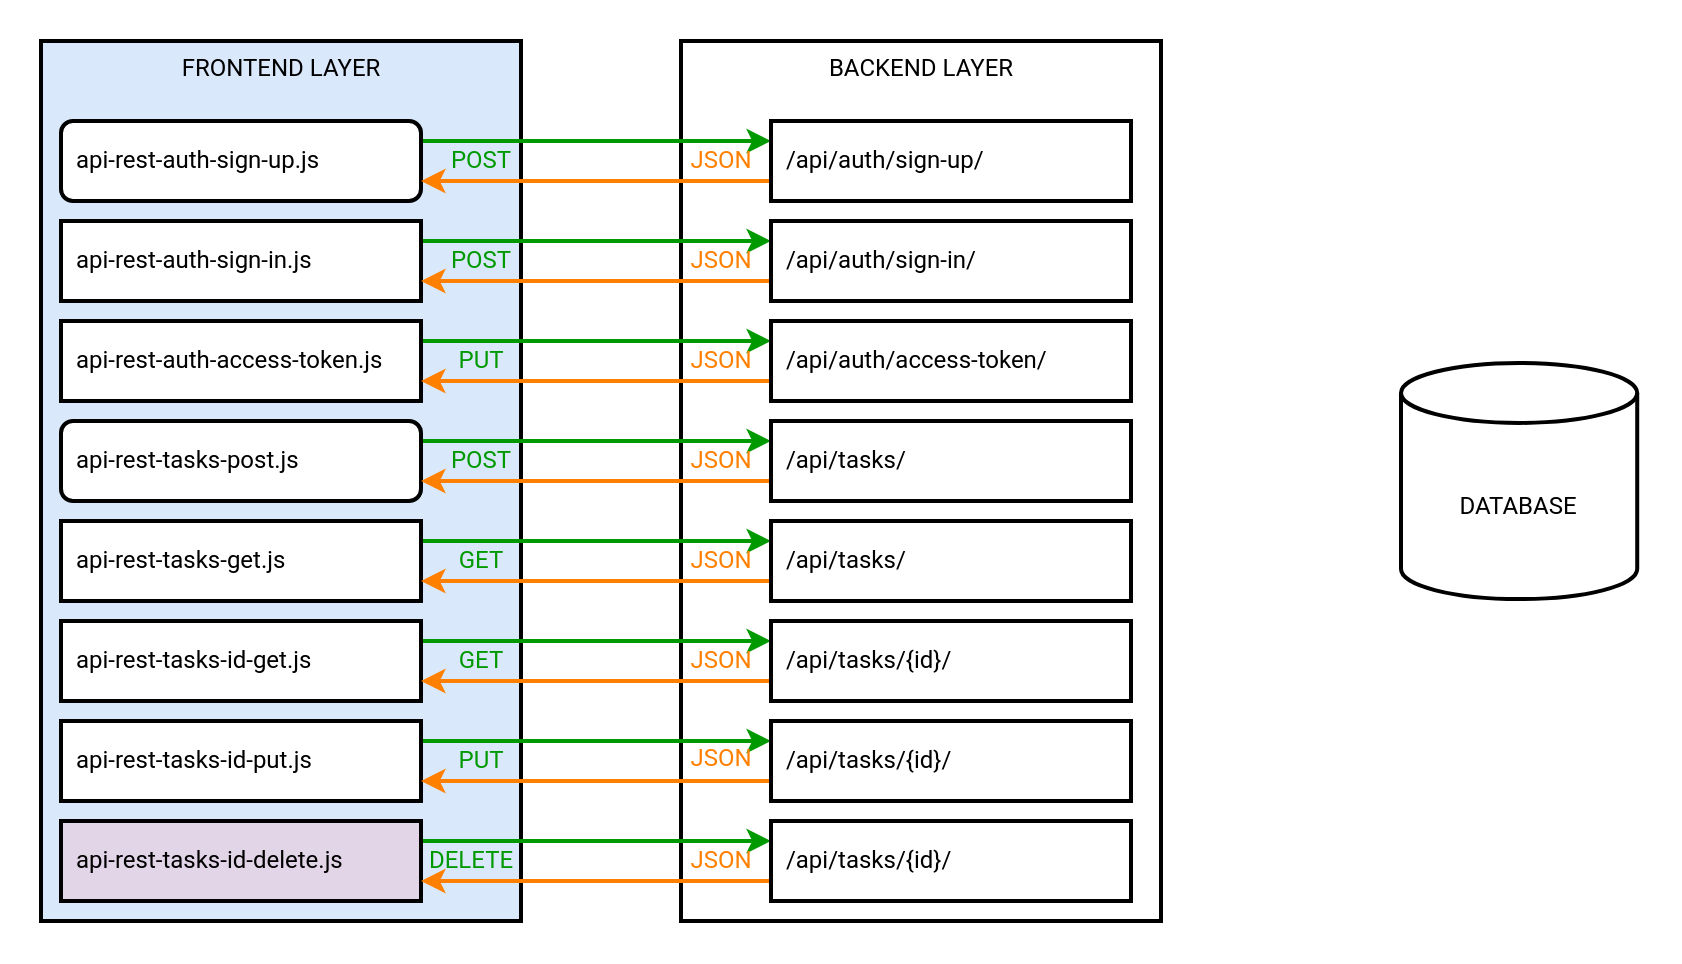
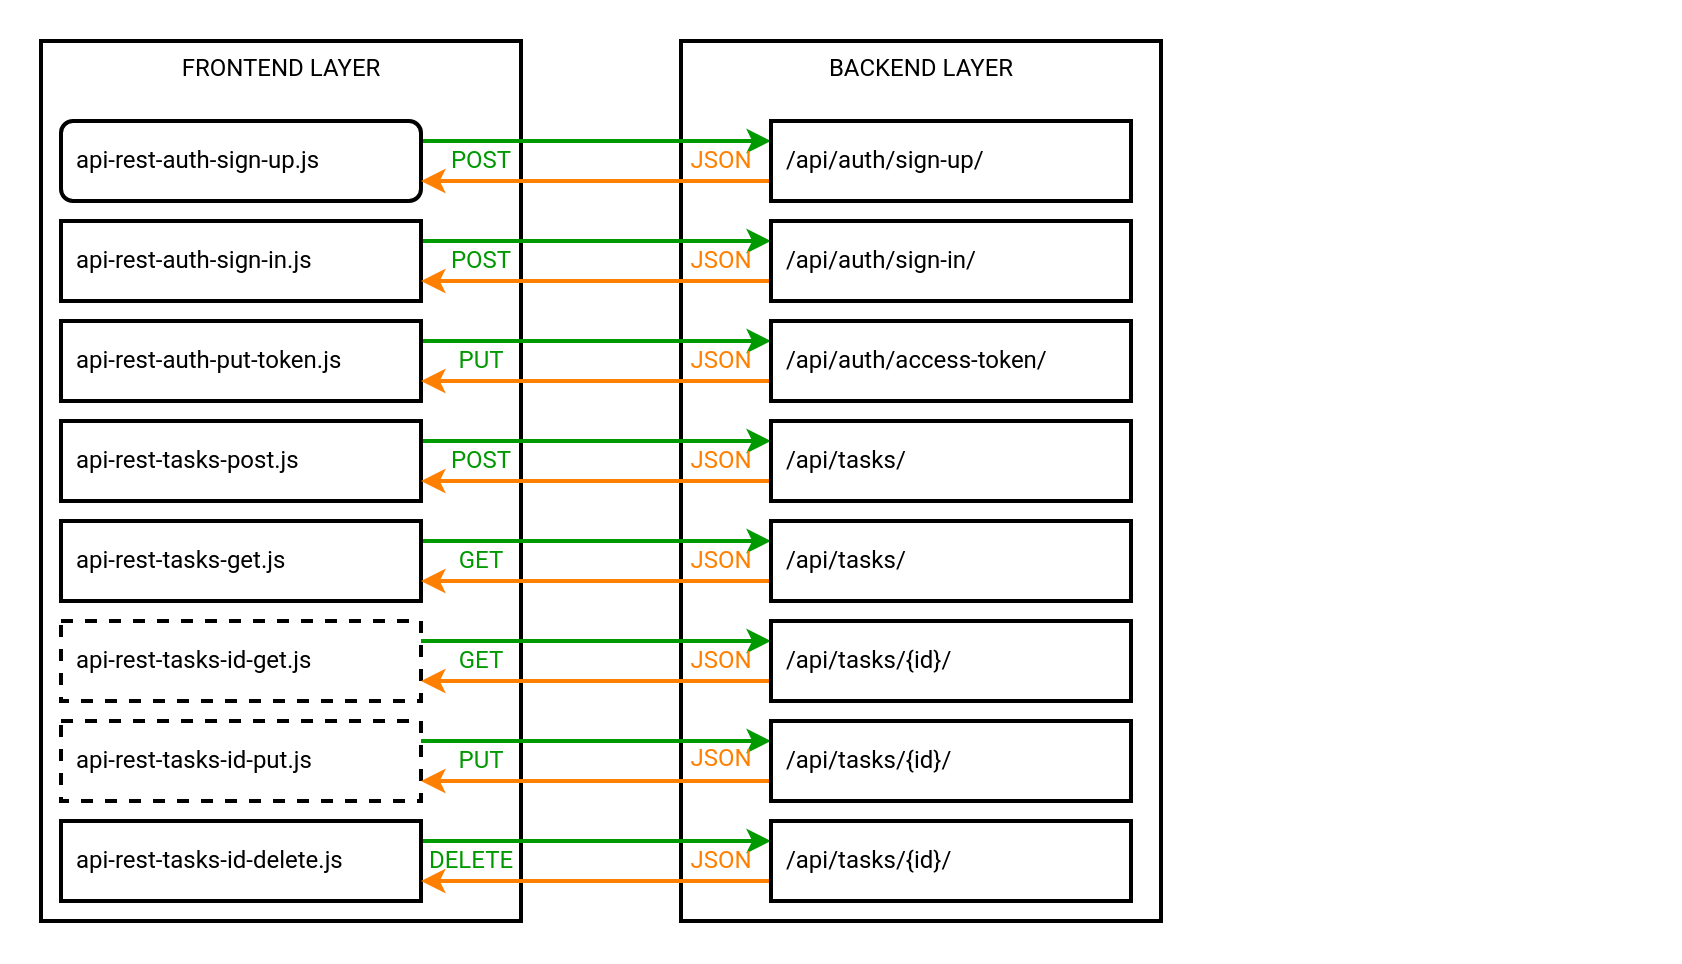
- <mxCell id="2" value="FRONTEND LAYER" style="html=1;strokeWidth=2;verticalAlign=top;fontFamily=Roboto;fontSource=https%3A%2F%2Ffonts.googleapis.com%2Fcss%3Ffamily%3DRoboto;fillColor=#dae8fc;" parent="1" vertex="1"><mxGeometry x="20" y="20" width="240" height="440" as="geometry" /></mxCell>
+ <mxCell id="2" value="FRONTEND LAYER" style="html=1;strokeWidth=2;verticalAlign=top;fontFamily=Roboto;fontSource=https%3A%2F%2Ffonts.googleapis.com%2Fcss%3Ffamily%3DRoboto;" parent="1" vertex="1"><mxGeometry x="20" y="20" width="240" height="440" as="geometry" /></mxCell>
- <mxCell id="14" value="&lt;span style=&quot;&quot;&gt;&amp;nbsp; api-rest-auth-access-token.js&lt;/span&gt;" style="html=1;strokeWidth=2;align=left;fontFamily=Roboto;fontSource=https%3A%2F%2Ffonts.googleapis.com%2Fcss%3Ffamily%3DRoboto;" parent="1" vertex="1"><mxGeometry x="30" y="160" width="180" height="40" as="geometry" /></mxCell>
+ <mxCell id="14" value="&lt;span style=&quot;&quot;&gt;&amp;nbsp; api-rest-auth-put-token.js&lt;/span&gt;" style="html=1;strokeWidth=2;align=left;fontFamily=Roboto;fontSource=https%3A%2F%2Ffonts.googleapis.com%2Fcss%3Ffamily%3DRoboto;" parent="1" vertex="1"><mxGeometry x="30" y="160" width="180" height="40" as="geometry" /></mxCell>
- <mxCell id="18" value="&lt;span style=&quot;&quot;&gt;&amp;nbsp; api-rest-tasks-post.js&lt;/span&gt;" style="html=1;strokeWidth=2;align=left;fontFamily=Roboto;fontSource=https%3A%2F%2Ffonts.googleapis.com%2Fcss%3Ffamily%3DRoboto;rounded=1;" parent="1" vertex="1"><mxGeometry x="30" y="210" width="180" height="40" as="geometry" /></mxCell>
+ <mxCell id="18" value="&lt;span style=&quot;&quot;&gt;&amp;nbsp; api-rest-tasks-post.js&lt;/span&gt;" style="html=1;strokeWidth=2;align=left;fontFamily=Roboto;fontSource=https%3A%2F%2Ffonts.googleapis.com%2Fcss%3Ffamily%3DRoboto;" parent="1" vertex="1"><mxGeometry x="30" y="210" width="180" height="40" as="geometry" /></mxCell>
- <mxCell id="4" value="DATABASE" style="shape=cylinder3;whiteSpace=wrap;html=1;boundedLbl=1;backgroundOutline=1;size=15;strokeWidth=2;fontFamily=Roboto;fontSource=https%3A%2F%2Ffonts.googleapis.com%2Fcss%3Ffamily%3DRoboto;" parent="1" vertex="1"><mxGeometry x="700" y="180.95" width="118.11" height="118.11" as="geometry" /></mxCell>
- <mxCell id="22" value="&lt;span style=&quot;&quot;&gt;&amp;nbsp; api-rest-tasks-id-get.js&lt;/span&gt;" style="html=1;strokeWidth=2;align=left;fontFamily=Roboto;fontSource=https%3A%2F%2Ffonts.googleapis.com%2Fcss%3Ffamily%3DRoboto;" parent="1" vertex="1"><mxGeometry x="30" y="310" width="180" height="40" as="geometry" /></mxCell>
+ <mxCell id="22" value="&lt;span style=&quot;&quot;&gt;&amp;nbsp; api-rest-tasks-id-get.js&lt;/span&gt;" style="html=1;strokeWidth=2;align=left;fontFamily=Roboto;fontSource=https%3A%2F%2Ffonts.googleapis.com%2Fcss%3Ffamily%3DRoboto;dashed=1;" parent="1" vertex="1"><mxGeometry x="30" y="310" width="180" height="40" as="geometry" /></mxCell>
- <mxCell id="24" value="&lt;span style=&quot;&quot;&gt;&amp;nbsp; api-rest-tasks-id-put.js&lt;/span&gt;" style="html=1;strokeWidth=2;align=left;fontFamily=Roboto;fontSource=https%3A%2F%2Ffonts.googleapis.com%2Fcss%3Ffamily%3DRoboto;" parent="1" vertex="1"><mxGeometry x="30" y="360" width="180" height="40" as="geometry" /></mxCell>
+ <mxCell id="24" value="&lt;span style=&quot;&quot;&gt;&amp;nbsp; api-rest-tasks-id-put.js&lt;/span&gt;" style="html=1;strokeWidth=2;align=left;fontFamily=Roboto;fontSource=https%3A%2F%2Ffonts.googleapis.com%2Fcss%3Ffamily%3DRoboto;dashed=1;" parent="1" vertex="1"><mxGeometry x="30" y="360" width="180" height="40" as="geometry" /></mxCell>
- <mxCell id="26" value="&lt;span style=&quot;&quot;&gt;&amp;nbsp; api-rest-tasks-id-delete.js&lt;/span&gt;" style="html=1;strokeWidth=2;align=left;fontFamily=Roboto;fontSource=https%3A%2F%2Ffonts.googleapis.com%2Fcss%3Ffamily%3DRoboto;fillColor=#e1d5e7;" parent="1" vertex="1"><mxGeometry x="30" y="410" width="180" height="40" as="geometry" /></mxCell>
+ <mxCell id="26" value="&lt;span style=&quot;&quot;&gt;&amp;nbsp; api-rest-tasks-id-delete.js&lt;/span&gt;" style="html=1;strokeWidth=2;align=left;fontFamily=Roboto;fontSource=https%3A%2F%2Ffonts.googleapis.com%2Fcss%3Ffamily%3DRoboto;" parent="1" vertex="1"><mxGeometry x="30" y="410" width="180" height="40" as="geometry" /></mxCell>
